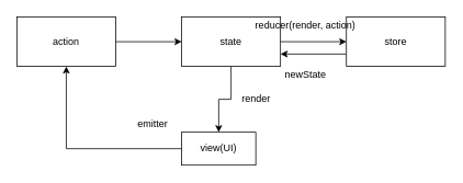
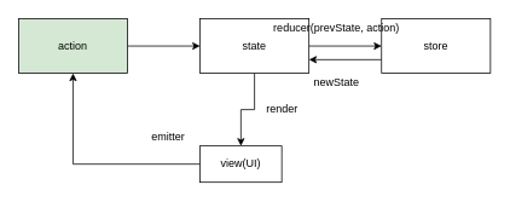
- <mxCell id="12" value="reducer(render, action)" style="text;html=1;align=center;verticalAlign=middle;resizable=0;points=[];autosize=1;" vertex="1" parent="1"><mxGeometry x="295" y="20" width="150" height="20" as="geometry" /></mxCell>
+ <mxCell id="12" value="reducer(prevState, action)" style="text;html=1;align=center;verticalAlign=middle;resizable=0;points=[];autosize=1;" vertex="1" parent="1"><mxGeometry x="295" y="20" width="150" height="20" as="geometry" /></mxCell>
- <mxCell id="8" value="action" style="rounded=0;whiteSpace=wrap;html=1;" vertex="1" parent="1"><mxGeometry x="20" y="20" width="120" height="60" as="geometry" /></mxCell>
+ <mxCell id="8" value="action" style="rounded=0;whiteSpace=wrap;html=1;fillColor=#d5e8d4;" vertex="1" parent="1"><mxGeometry x="20" y="20" width="120" height="60" as="geometry" /></mxCell>
